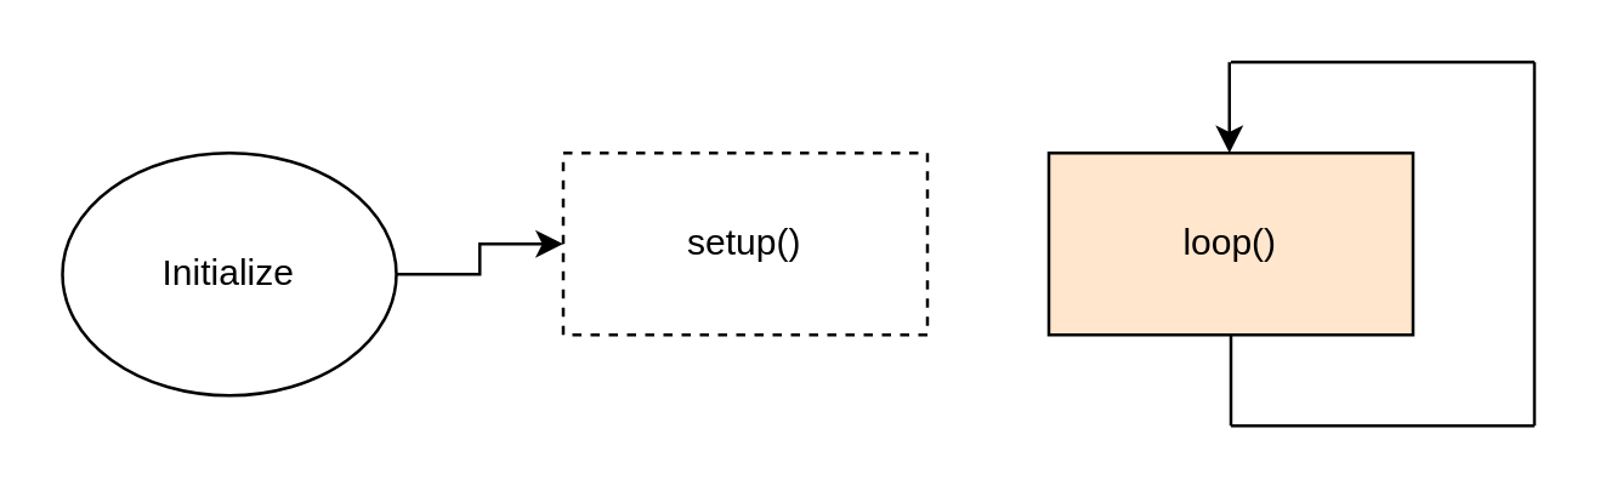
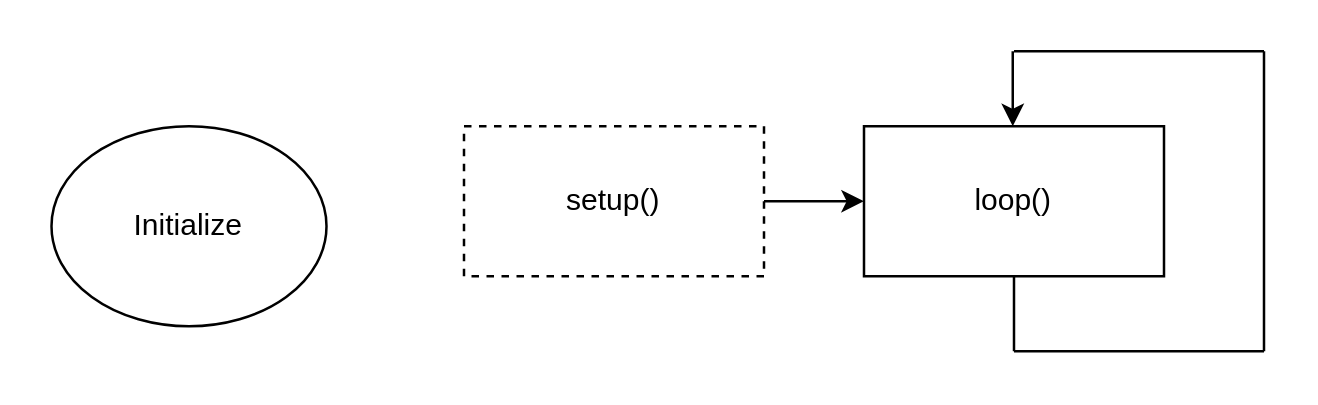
+ <mxCell id="2" value="" style="edgeStyle=orthogonalEdgeStyle;rounded=0;orthogonalLoop=1;jettySize=auto;html=1;" edge="1" parent="1" source="3" target="6"><mxGeometry relative="1" as="geometry" /></mxCell>
- <mxCell id="6" value="loop()" style="rounded=0;whiteSpace=wrap;html=1;fillColor=#ffe6cc;" vertex="1" parent="1"><mxGeometry x="345" y="50" width="120" height="60" as="geometry" /></mxCell>
+ <mxCell id="6" value="loop()" style="rounded=0;whiteSpace=wrap;html=1;" vertex="1" parent="1"><mxGeometry x="345" y="50" width="120" height="60" as="geometry" /></mxCell>
- <mxCell id="4" value="" style="edgeStyle=orthogonalEdgeStyle;rounded=0;orthogonalLoop=1;jettySize=auto;html=1;" edge="1" parent="1" source="5" target="3"><mxGeometry relative="1" as="geometry" /></mxCell>
